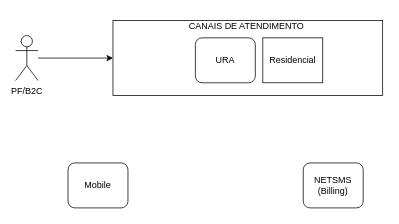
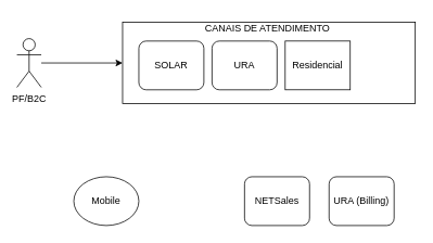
+ <mxCell id="3" value="SOLAR" style="rounded=1;whiteSpace=wrap;html=1;" parent="1" vertex="1"><mxGeometry x="170" y="50" width="80" height="60" as="geometry" /></mxCell>
- <mxCell id="10" value="Mobile" style="rounded=1;whiteSpace=wrap;html=1;" parent="1" vertex="1"><mxGeometry x="90" y="217" width="80" height="60" as="geometry" /></mxCell>
+ <mxCell id="10" value="Mobile" style="ellipse;whiteSpace=wrap;html=1;" parent="1" vertex="1"><mxGeometry x="90" y="217" width="80" height="60" as="geometry" /></mxCell>
+ <mxCell id="9" value="NETSales" style="rounded=1;whiteSpace=wrap;html=1;" parent="1" vertex="1"><mxGeometry x="300" y="217" width="80" height="60" as="geometry" /></mxCell>
- <mxCell id="11" value="NETSMS (Billing)" style="rounded=1;whiteSpace=wrap;html=1;" parent="1" vertex="1"><mxGeometry x="404" y="217" width="80" height="60" as="geometry" /></mxCell>
+ <mxCell id="11" value="URA (Billing)" style="rounded=1;whiteSpace=wrap;html=1;" parent="1" vertex="1"><mxGeometry x="404" y="217" width="80" height="60" as="geometry" /></mxCell>
